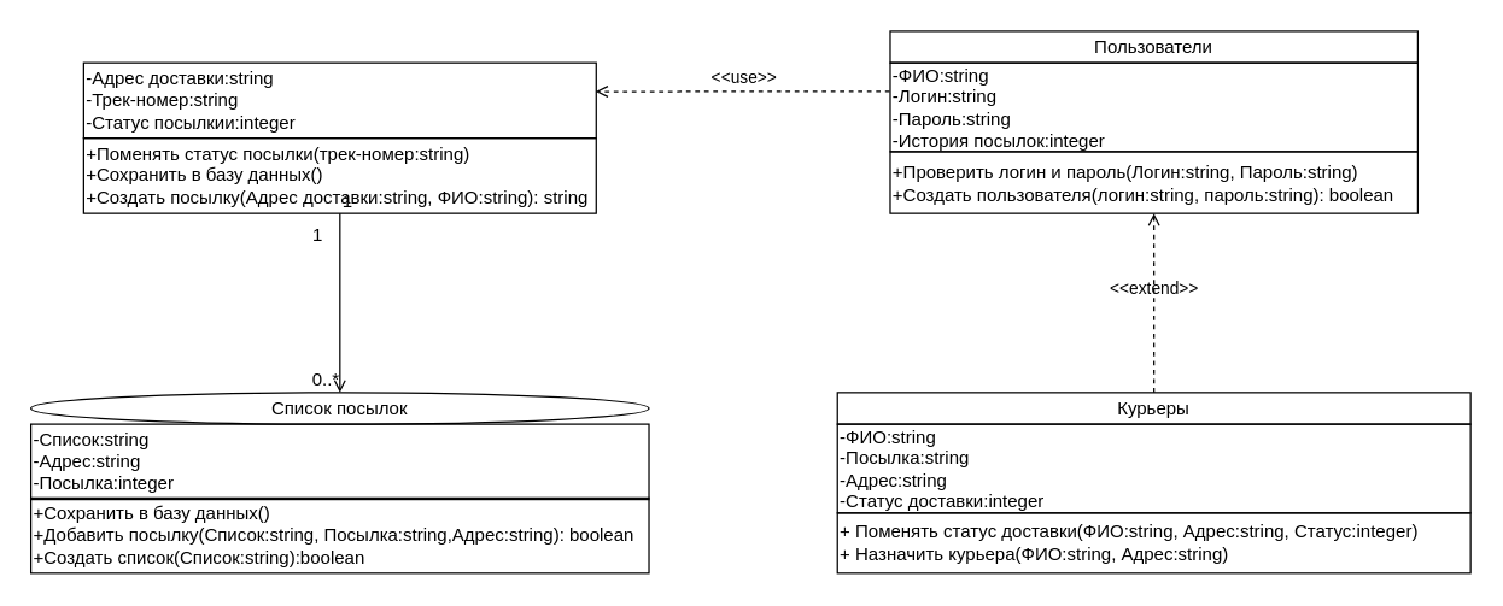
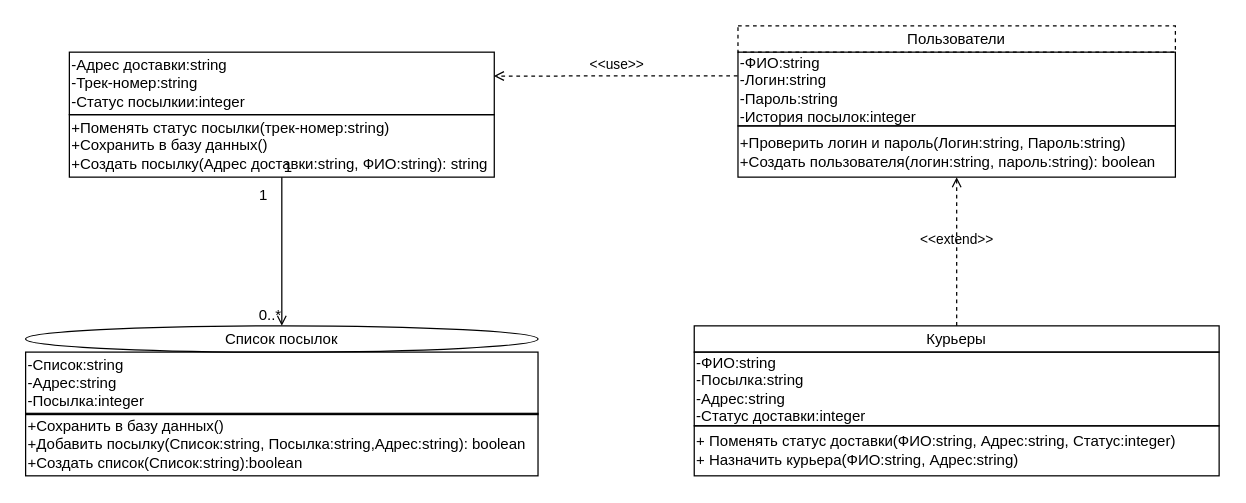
- <mxCell id="7" value="Пользователи" style="rounded=0;whiteSpace=wrap;html=1;" parent="1" vertex="1"><mxGeometry x="590" y="20" width="350" height="21" as="geometry" /></mxCell>
+ <mxCell id="7" value="Пользователи" style="rounded=0;whiteSpace=wrap;html=1;dashed=1;" parent="1" vertex="1"><mxGeometry x="590" y="20" width="350" height="21" as="geometry" /></mxCell>
